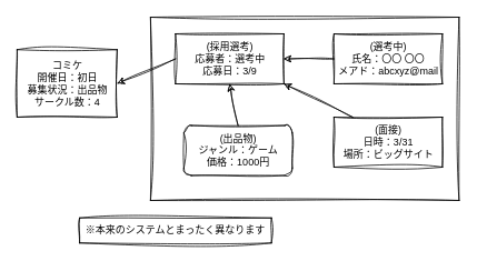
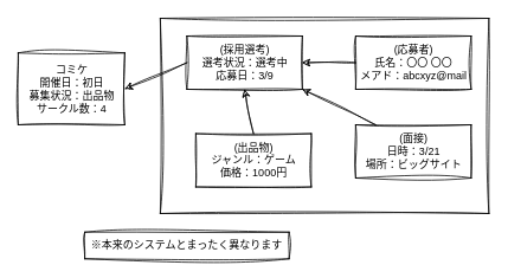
- <mxCell id="10" value="(採用選考)&lt;br&gt;応募者：選考中&lt;br&gt;応募日：3/9" style="html=1;strokeColor=#000000;fontColor=#000000;fillColor=none;sketch=1;curveFitting=1;jiggle=2;gradientColor=none;" vertex="1" parent="1"><mxGeometry x="210" y="40" width="130" height="60" as="geometry" /></mxCell>
+ <mxCell id="10" value="(採用選考)&lt;br&gt;選考状況：選考中&lt;br&gt;応募日：3/9" style="html=1;strokeColor=#000000;fontColor=#000000;fillColor=none;sketch=1;curveFitting=1;jiggle=2;gradientColor=none;" vertex="1" parent="1"><mxGeometry x="210" y="40" width="130" height="60" as="geometry" /></mxCell>
- <mxCell id="11" value="(選考中)&lt;br&gt;氏名：〇〇 〇〇&lt;br&gt;メアド：abcxyz@mail" style="html=1;strokeColor=#000000;fontColor=#000000;fillColor=none;sketch=1;curveFitting=1;jiggle=2;gradientColor=none;" vertex="1" parent="1"><mxGeometry x="400" y="40" width="130" height="60" as="geometry" /></mxCell>
+ <mxCell id="11" value="(応募者)&lt;br&gt;氏名：〇〇 〇〇&lt;br&gt;メアド：abcxyz@mail" style="html=1;strokeColor=#000000;fontColor=#000000;fillColor=none;sketch=1;curveFitting=1;jiggle=2;gradientColor=none;" vertex="1" parent="1"><mxGeometry x="400" y="40" width="130" height="60" as="geometry" /></mxCell>
- <mxCell id="12" value="(面接)&lt;br&gt;日時：3/31&lt;br&gt;場所：ビッグサイト" style="html=1;strokeColor=#000000;fontColor=#000000;fillColor=none;sketch=1;curveFitting=1;jiggle=2;gradientColor=none;" vertex="1" parent="1"><mxGeometry x="400" y="140" width="130" height="60" as="geometry" /></mxCell>
+ <mxCell id="12" value="(面接)&lt;br&gt;日時：3/21&lt;br&gt;場所：ビッグサイト" style="html=1;strokeColor=#000000;fontColor=#000000;fillColor=none;sketch=1;curveFitting=1;jiggle=2;gradientColor=none;" vertex="1" parent="1"><mxGeometry x="400" y="140" width="130" height="60" as="geometry" /></mxCell>
- <mxCell id="8" value="(出品物)&lt;br&gt;ジャンル：ゲーム&lt;br&gt;価格：1000円" style="html=1;strokeColor=#000000;fontColor=#000000;fillColor=none;sketch=1;curveFitting=1;jiggle=2;gradientColor=none;rounded=1;" vertex="1" parent="1"><mxGeometry x="220" y="150" width="130" height="60" as="geometry" /></mxCell>
+ <mxCell id="8" value="(出品物)&lt;br&gt;ジャンル：ゲーム&lt;br&gt;価格：1000円" style="html=1;strokeColor=#000000;fontColor=#000000;fillColor=none;sketch=1;curveFitting=1;jiggle=2;gradientColor=none;" vertex="1" parent="1"><mxGeometry x="220" y="150" width="130" height="60" as="geometry" /></mxCell>
